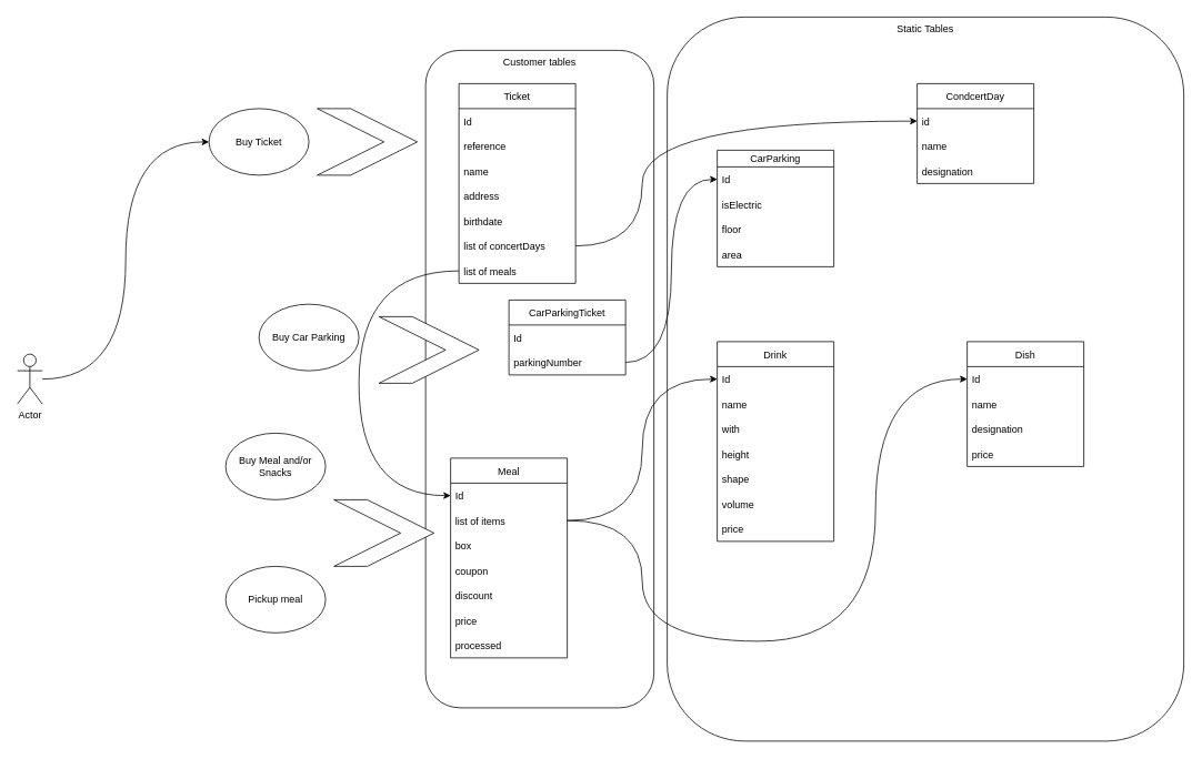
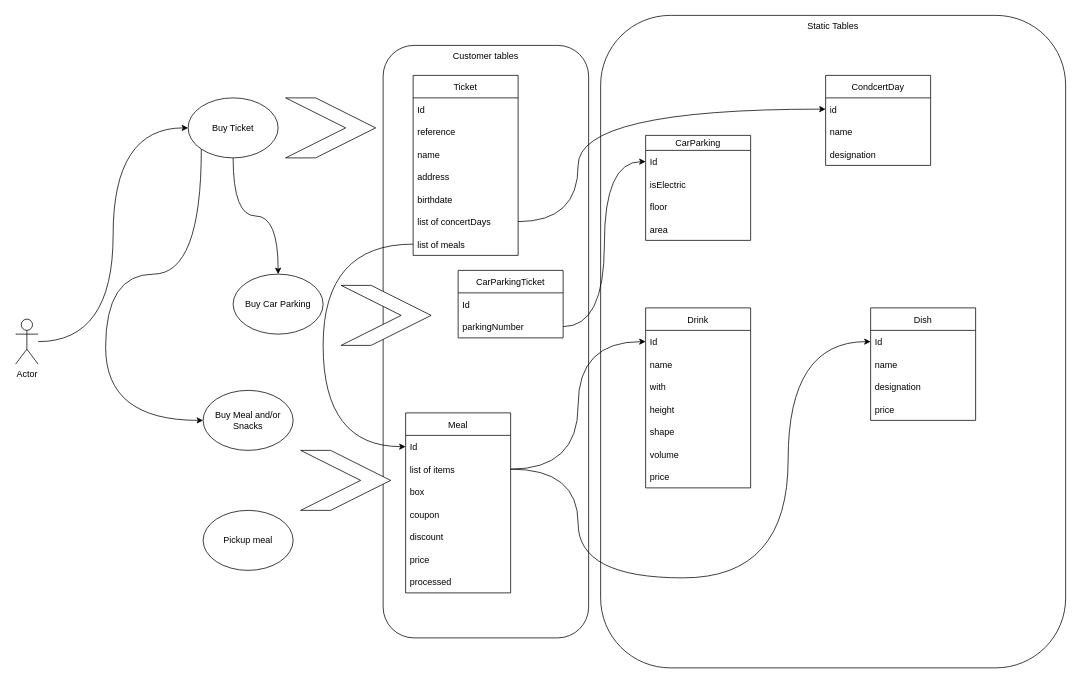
+ <mxCell id="14" style="edgeStyle=orthogonalEdgeStyle;curved=1;orthogonalLoop=1;jettySize=auto;html=1;entryX=0.5;entryY=0;entryDx=0;entryDy=0;" edge="1" parent="1" source="16" target="18"><mxGeometry relative="1" as="geometry" /></mxCell>
+ <mxCell id="15" style="edgeStyle=orthogonalEdgeStyle;curved=1;orthogonalLoop=1;jettySize=auto;html=1;exitX=0;exitY=1;exitDx=0;exitDy=0;entryX=0;entryY=0.5;entryDx=0;entryDy=0;" edge="1" parent="1" source="16" target="29"><mxGeometry relative="1" as="geometry"><mxPoint x="240" y="480" as="targetPoint" /><Array as="points"><mxPoint x="268" y="365" /><mxPoint x="140" y="365" /><mxPoint x="140" y="560" /></Array></mxGeometry></mxCell>
